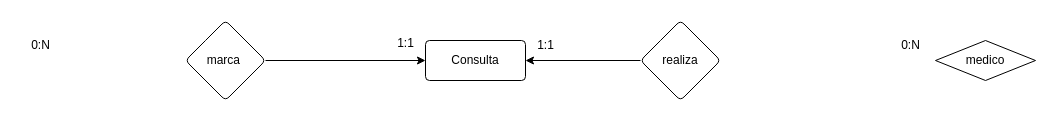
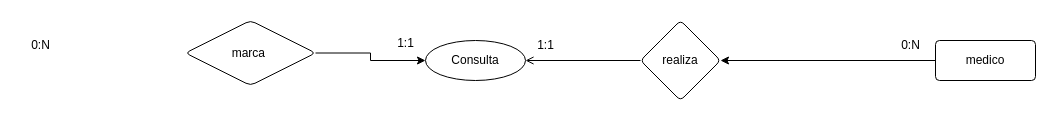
- <mxCell id="8" value="marca&amp;nbsp;" style="rhombus;whiteSpace=wrap;html=1;rounded=1;arcSize=10;" vertex="1" parent="1"><mxGeometry x="185" y="20" width="80" height="80" as="geometry" /></mxCell>
+ <mxCell id="8" value="marca&amp;nbsp;" style="rhombus;whiteSpace=wrap;html=1;rounded=1;arcSize=10;" vertex="1" parent="1"><mxGeometry x="185" y="20" width="130" height="65" as="geometry" /></mxCell>
- <mxCell id="2" value="Consulta" style="rounded=1;arcSize=10;whiteSpace=wrap;html=1;align=center;" vertex="1" parent="1"><mxGeometry x="425" y="40" width="100" height="40" as="geometry" /></mxCell>
+ <mxCell id="2" value="Consulta" style="ellipse;arcSize=10;whiteSpace=wrap;html=1;align=center;" vertex="1" parent="1"><mxGeometry x="425" y="40" width="100" height="40" as="geometry" /></mxCell>
- <mxCell id="5" style="edgeStyle=orthogonalEdgeStyle;rounded=0;orthogonalLoop=1;jettySize=auto;html=1;" edge="1" parent="1" source="6" target="2"><mxGeometry relative="1" as="geometry" /></mxCell>
+ <mxCell id="5" style="edgeStyle=orthogonalEdgeStyle;rounded=0;orthogonalLoop=1;jettySize=auto;html=1;endArrow=open;" edge="1" parent="1" source="6" target="2"><mxGeometry relative="1" as="geometry" /></mxCell>
+ <mxCell id="3" value="" style="edgeStyle=orthogonalEdgeStyle;rounded=0;orthogonalLoop=1;jettySize=auto;html=1;" edge="1" parent="1" source="4" target="6"><mxGeometry relative="1" as="geometry" /></mxCell>
- <mxCell id="4" value="medico" style="rhombus;arcSize=10;whiteSpace=wrap;html=1;align=center;" vertex="1" parent="1"><mxGeometry x="935" y="40" width="100" height="40" as="geometry" /></mxCell>
+ <mxCell id="4" value="medico" style="rounded=1;arcSize=10;whiteSpace=wrap;html=1;align=center;" vertex="1" parent="1"><mxGeometry x="935" y="40" width="100" height="40" as="geometry" /></mxCell>
